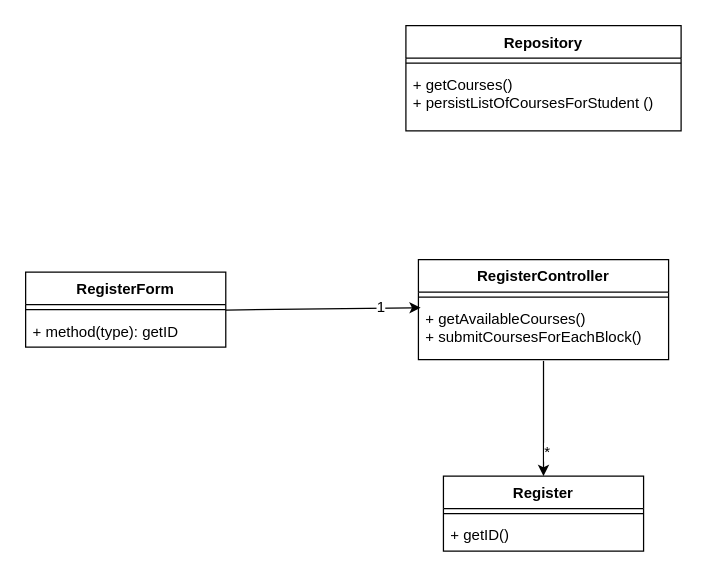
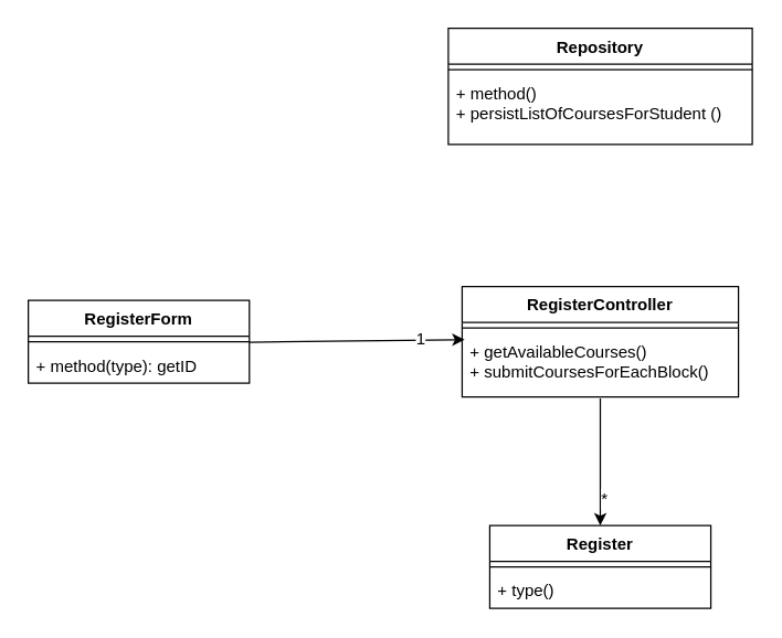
- <mxCell id="10" value="+ getCourses()&#10;+ persistListOfCoursesForStudent ()" style="text;strokeColor=none;fillColor=none;align=left;verticalAlign=top;spacingLeft=4;spacingRight=4;overflow=hidden;rotatable=0;points=[[0,0.5],[1,0.5]];portConstraint=eastwest;" vertex="1" parent="8"><mxGeometry y="34" width="220" height="50" as="geometry" /></mxCell>
+ <mxCell id="10" value="+ method()&#10;+ persistListOfCoursesForStudent ()" style="text;strokeColor=none;fillColor=none;align=left;verticalAlign=top;spacingLeft=4;spacingRight=4;overflow=hidden;rotatable=0;points=[[0,0.5],[1,0.5]];portConstraint=eastwest;" vertex="1" parent="8"><mxGeometry y="34" width="220" height="50" as="geometry" /></mxCell>
- <mxCell id="7" value="+ getID()" style="text;strokeColor=none;fillColor=none;align=left;verticalAlign=top;spacingLeft=4;spacingRight=4;overflow=hidden;rotatable=0;points=[[0,0.5],[1,0.5]];portConstraint=eastwest;" vertex="1" parent="5"><mxGeometry y="34" width="160" height="26" as="geometry" /></mxCell>
+ <mxCell id="7" value="+ type()" style="text;strokeColor=none;fillColor=none;align=left;verticalAlign=top;spacingLeft=4;spacingRight=4;overflow=hidden;rotatable=0;points=[[0,0.5],[1,0.5]];portConstraint=eastwest;" vertex="1" parent="5"><mxGeometry y="34" width="160" height="26" as="geometry" /></mxCell>
